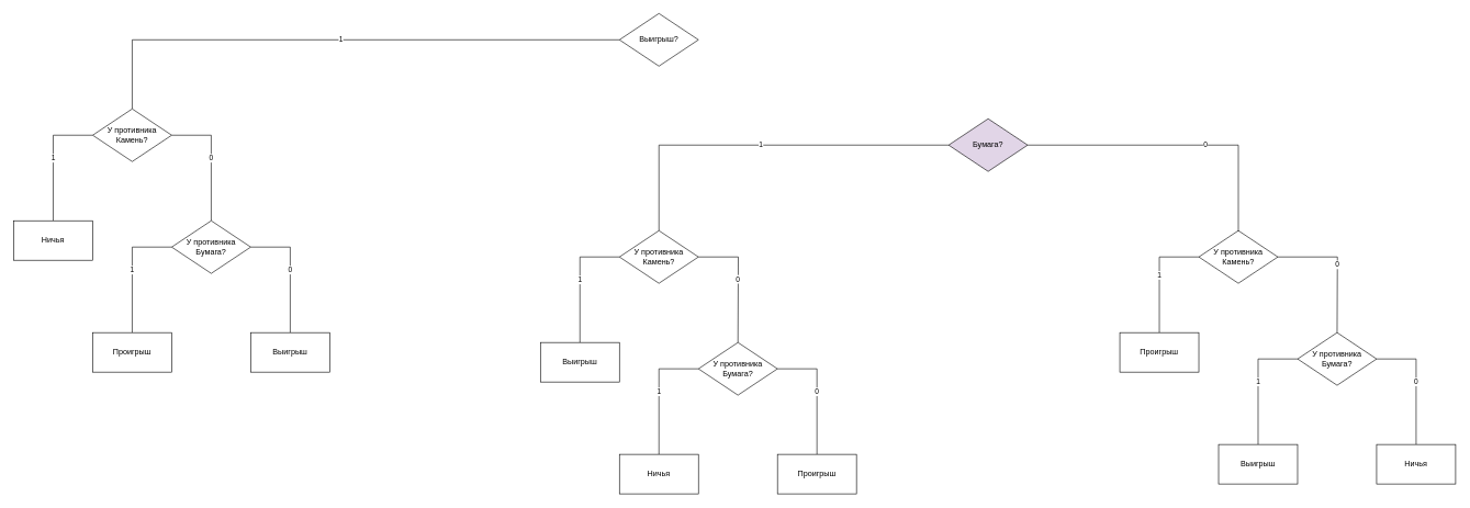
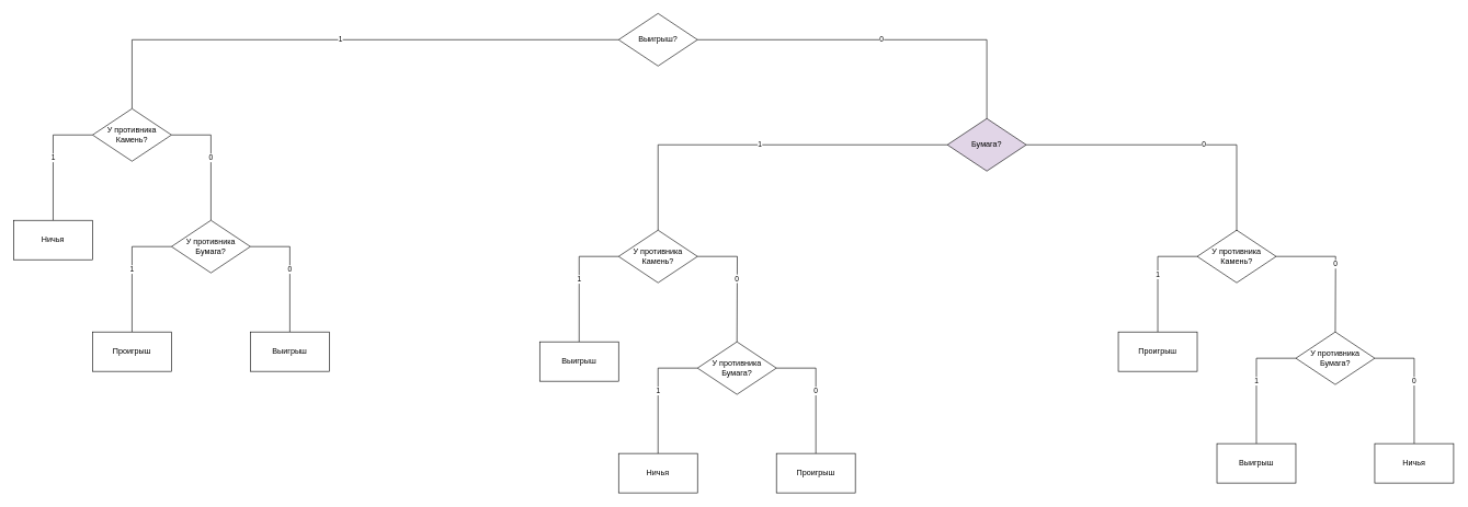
+ <mxCell id="3" value="0" style="edgeStyle=orthogonalEdgeStyle;rounded=0;orthogonalLoop=1;jettySize=auto;html=1;exitX=1;exitY=0.5;exitDx=0;exitDy=0;endArrow=none;endFill=0;entryX=0.5;entryY=0;entryDx=0;entryDy=0;" edge="1" parent="1" source="4" target="16"><mxGeometry relative="1" as="geometry"><mxPoint x="1120" y="180" as="targetPoint" /></mxGeometry></mxCell>
